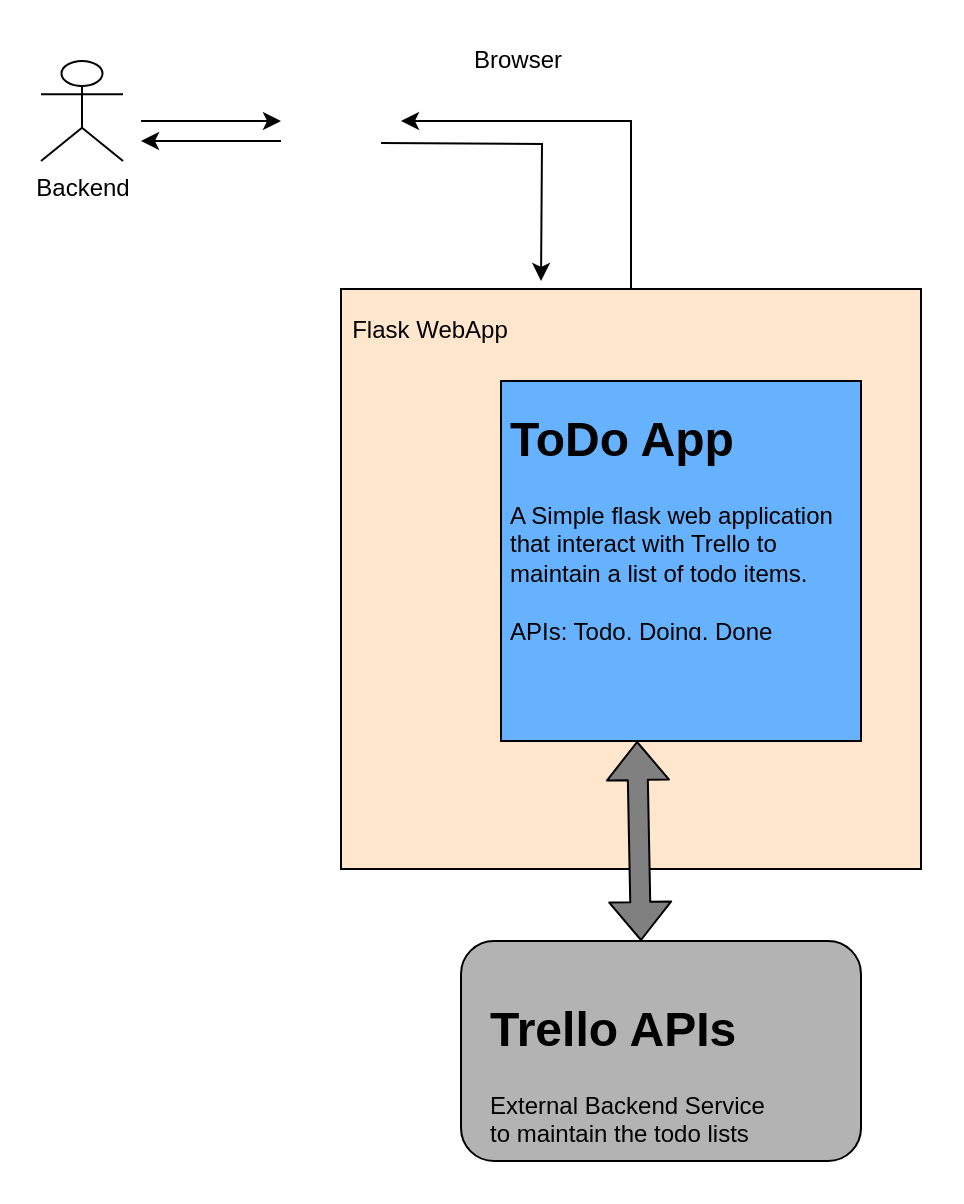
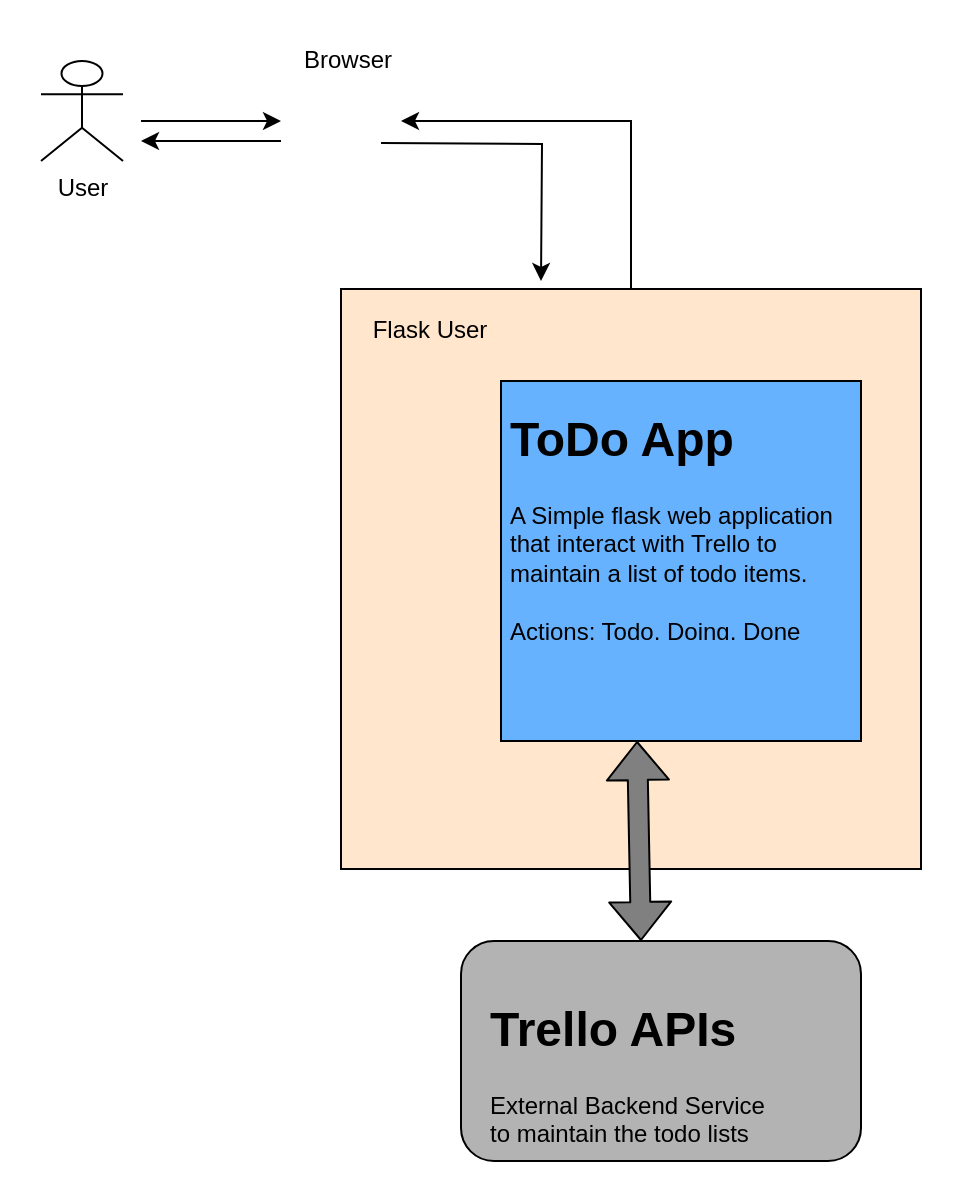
- <mxCell id="11" value="Browser" style="text;html=1;strokeColor=none;fillColor=none;align=center;verticalAlign=middle;whiteSpace=wrap;rounded=0;" parent="1" vertex="1"><mxGeometry x="239" y="20" width="40" height="20" as="geometry" /></mxCell>
+ <mxCell id="11" value="Browser" style="text;html=1;strokeColor=none;fillColor=none;align=center;verticalAlign=middle;whiteSpace=wrap;rounded=0;" parent="1" vertex="1"><mxGeometry x="154" y="20" width="40" height="20" as="geometry" /></mxCell>
- <mxCell id="2" value="Backend" style="shape=umlActor;verticalLabelPosition=bottom;verticalAlign=top;html=1;outlineConnect=0;" parent="1" vertex="1"><mxGeometry x="20" y="30" width="41" height="50" as="geometry" /></mxCell>
+ <mxCell id="2" value="User" style="shape=umlActor;verticalLabelPosition=bottom;verticalAlign=top;html=1;outlineConnect=0;" parent="1" vertex="1"><mxGeometry x="20" y="30" width="41" height="50" as="geometry" /></mxCell>
- <mxCell id="14" value="Flask WebApp" style="text;html=1;strokeColor=none;fillColor=none;align=center;verticalAlign=middle;whiteSpace=wrap;rounded=0;" vertex="1" parent="1"><mxGeometry x="170" y="150" width="90" height="30" as="geometry" /></mxCell>
+ <mxCell id="14" value="Flask User" style="text;html=1;strokeColor=none;fillColor=none;align=center;verticalAlign=middle;whiteSpace=wrap;rounded=0;" vertex="1" parent="1"><mxGeometry x="170" y="150" width="90" height="30" as="geometry" /></mxCell>
- <mxCell id="7" value="&lt;h1&gt;ToDo App&lt;/h1&gt;&lt;div&gt;A Simple flask web application that interact with Trello to maintain a list of todo items.&lt;/div&gt;&lt;div&gt;&lt;br&gt;&lt;/div&gt;&lt;div&gt;APIs: Todo, Doing, Done&lt;/div&gt;" style="text;html=1;strokeColor=none;fillColor=none;spacing=5;spacingTop=-20;whiteSpace=wrap;overflow=hidden;rounded=0;" parent="1" vertex="1"><mxGeometry x="250" y="200" width="190" height="120" as="geometry" /></mxCell>
+ <mxCell id="7" value="&lt;h1&gt;ToDo App&lt;/h1&gt;&lt;div&gt;A Simple flask web application that interact with Trello to maintain a list of todo items.&lt;/div&gt;&lt;div&gt;&lt;br&gt;&lt;/div&gt;&lt;div&gt;Actions: Todo, Doing, Done&lt;/div&gt;" style="text;html=1;strokeColor=none;fillColor=none;spacing=5;spacingTop=-20;whiteSpace=wrap;overflow=hidden;rounded=0;" parent="1" vertex="1"><mxGeometry x="250" y="200" width="190" height="120" as="geometry" /></mxCell>
